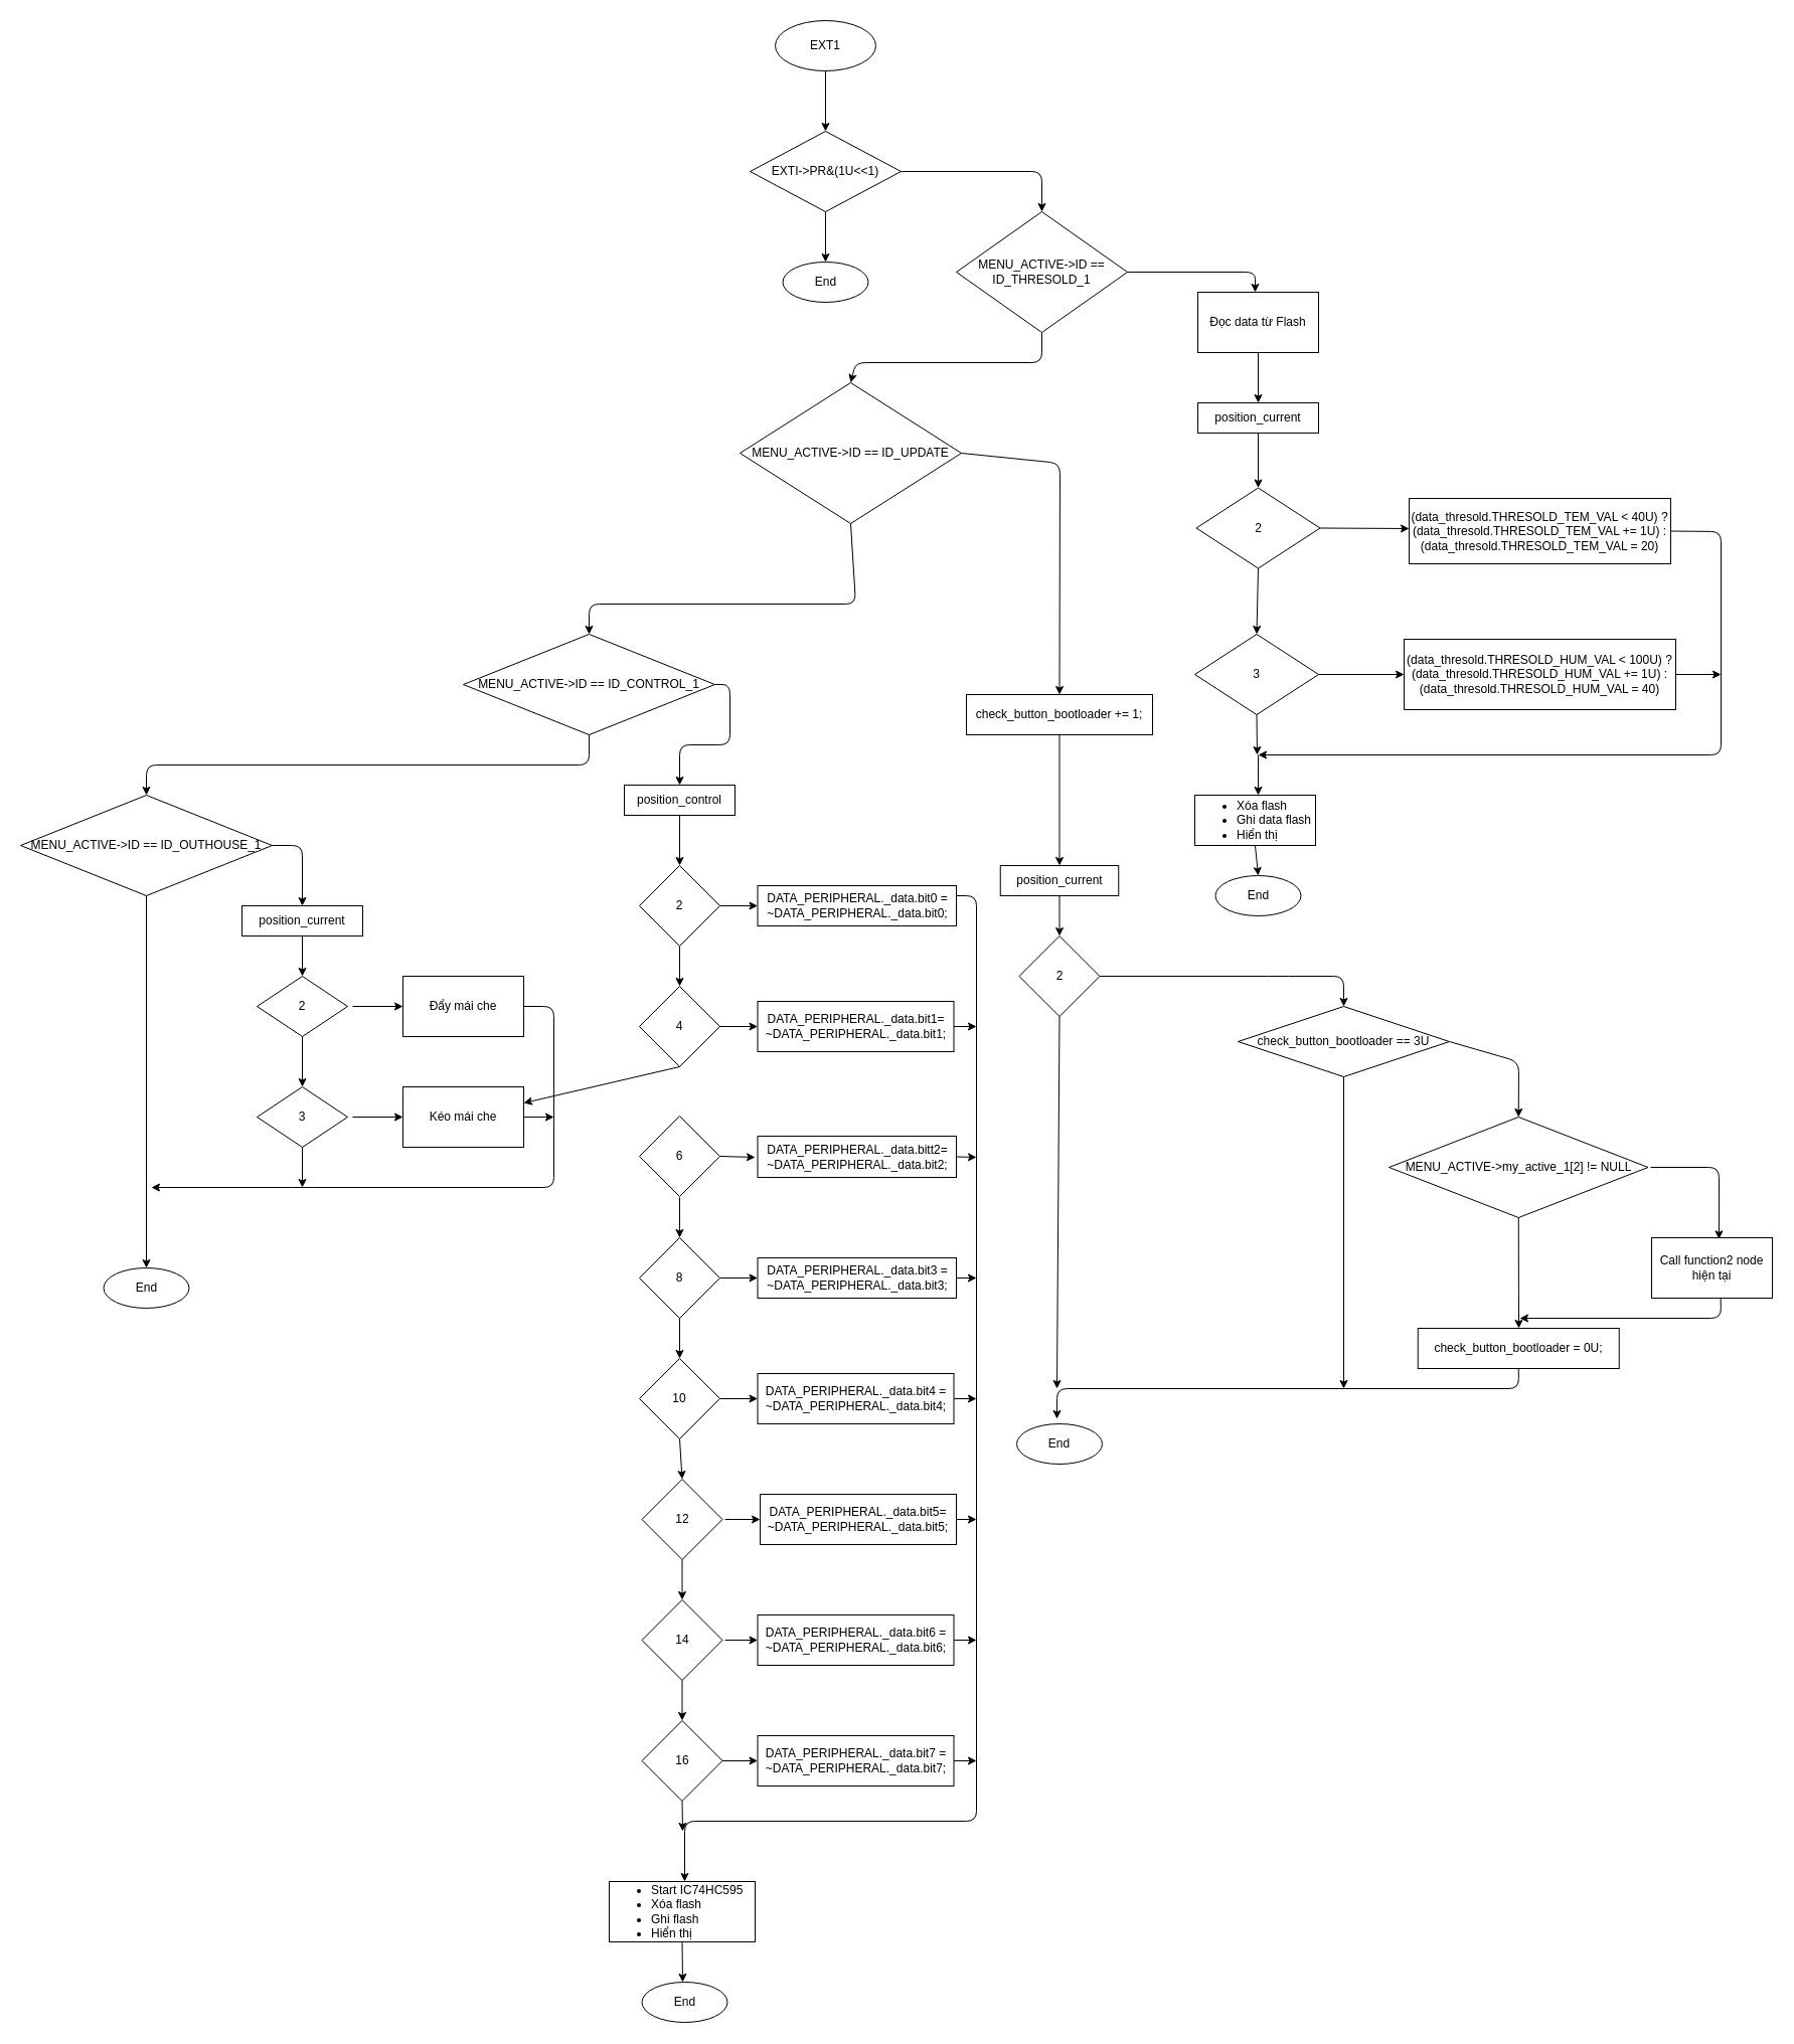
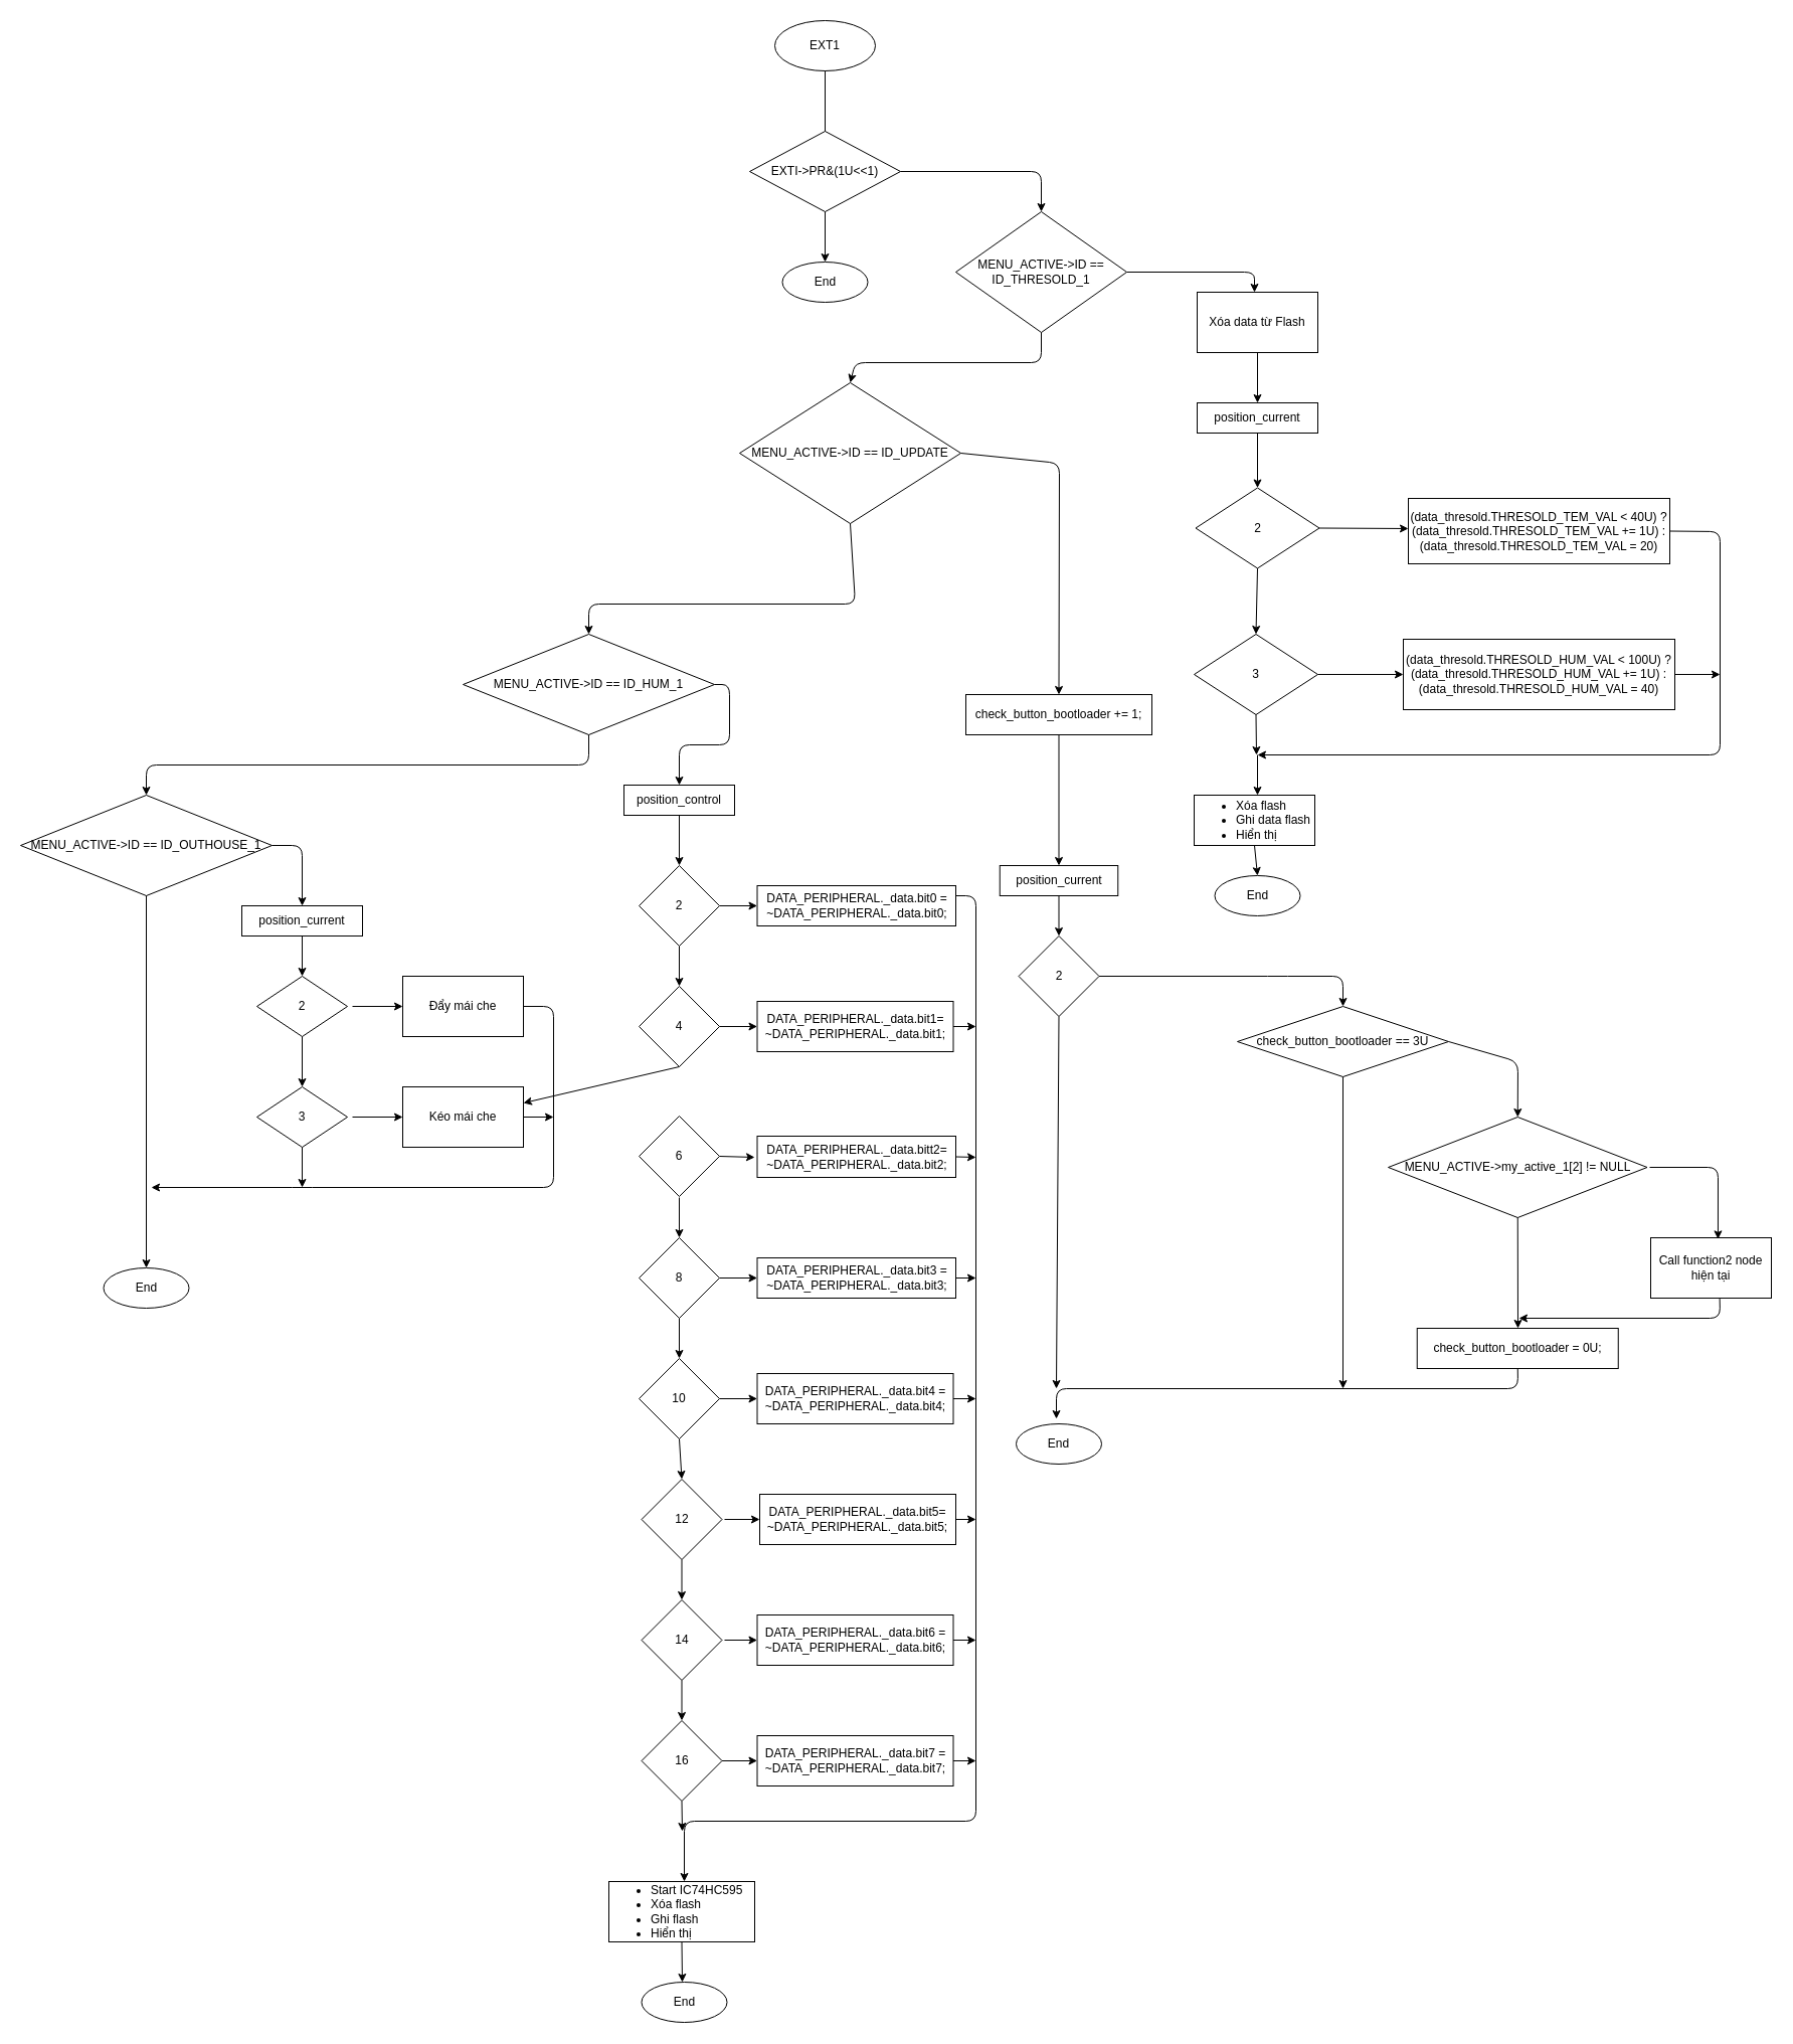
- <mxCell id="4" value="" style="endArrow=classic;html=1;exitX=0.5;exitY=1;exitDx=0;exitDy=0;" edge="1" parent="1" source="2" target="3"><mxGeometry width="50" height="50" relative="1" as="geometry"><mxPoint x="850" y="270" as="sourcePoint" /><mxPoint x="900" y="220" as="targetPoint" /></mxGeometry></mxCell>
+ <mxCell id="4" value="" style="endArrow=none;html=1;exitX=0.5;exitY=1;exitDx=0;exitDy=0;" edge="1" parent="1" source="2" target="3"><mxGeometry width="50" height="50" relative="1" as="geometry"><mxPoint x="850" y="270" as="sourcePoint" /><mxPoint x="900" y="220" as="targetPoint" /></mxGeometry></mxCell>
- <mxCell id="8" value="Đọc data từ Flash" style="rounded=0;whiteSpace=wrap;html=1;" vertex="1" parent="1"><mxGeometry x="1190" y="290" width="120" height="60" as="geometry" /></mxCell>
+ <mxCell id="8" value="Xóa data từ Flash" style="rounded=0;whiteSpace=wrap;html=1;" vertex="1" parent="1"><mxGeometry x="1190" y="290" width="120" height="60" as="geometry" /></mxCell>
- <mxCell id="45" value="MENU_ACTIVE-&amp;gt;ID == ID_CONTROL_1" style="rhombus;whiteSpace=wrap;html=1;" vertex="1" parent="1"><mxGeometry y="630" width="250" height="100" as="geometry" x="460" /></mxCell>
+ <mxCell id="45" value="MENU_ACTIVE-&amp;gt;ID == ID_HUM_1" style="rhombus;whiteSpace=wrap;html=1;" vertex="1" parent="1"><mxGeometry y="630" width="250" height="100" as="geometry" x="460" /></mxCell>
